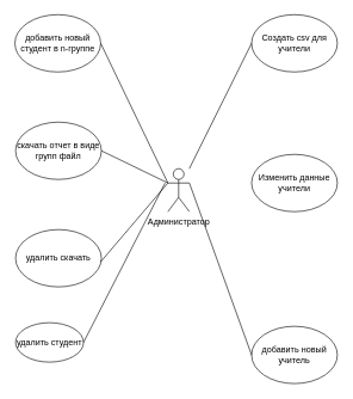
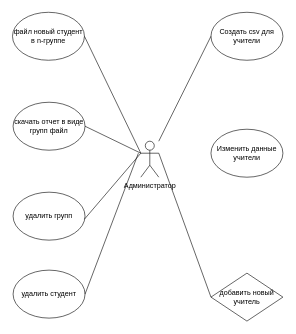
- <mxCell id="8" value="добавить новый студент в n-группе" style="ellipse;whiteSpace=wrap;html=1;" vertex="1" parent="1"><mxGeometry x="20" y="20" width="120" height="80" as="geometry" /></mxCell>
+ <mxCell id="8" value="файл новый студент в n-группе" style="ellipse;whiteSpace=wrap;html=1;" vertex="1" parent="1"><mxGeometry x="20" y="20" width="120" height="80" as="geometry" /></mxCell>
- <mxCell id="10" value="удалить скачать" style="ellipse;whiteSpace=wrap;html=1;" vertex="1" parent="1"><mxGeometry x="21" y="320" width="120" height="80" as="geometry" /></mxCell>
+ <mxCell id="10" value="удалить групп" style="ellipse;whiteSpace=wrap;html=1;" vertex="1" parent="1"><mxGeometry x="21" y="320" width="120" height="80" as="geometry" /></mxCell>
- <mxCell id="11" value="удалить студент" style="ellipse;whiteSpace=wrap;html=1;" vertex="1" parent="1"><mxGeometry x="21" y="450" width="95" height="55" as="geometry" /></mxCell>
+ <mxCell id="11" value="удалить студент" style="ellipse;whiteSpace=wrap;html=1;" vertex="1" parent="1"><mxGeometry x="21" y="450" width="120" height="80" as="geometry" /></mxCell>
- <mxCell id="5" value="добавить новый учитель" style="ellipse;whiteSpace=wrap;html=1;" vertex="1" parent="1"><mxGeometry x="351" y="455" width="120" height="80" as="geometry" /></mxCell>
+ <mxCell id="5" value="добавить новый учитель" style="rhombus;whiteSpace=wrap;html=1;" vertex="1" parent="1"><mxGeometry x="351" y="455" width="120" height="80" as="geometry" /></mxCell>
